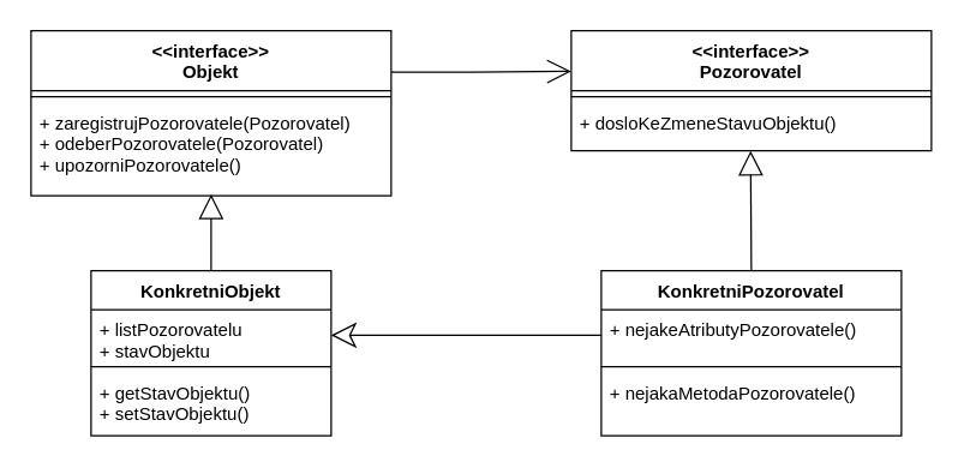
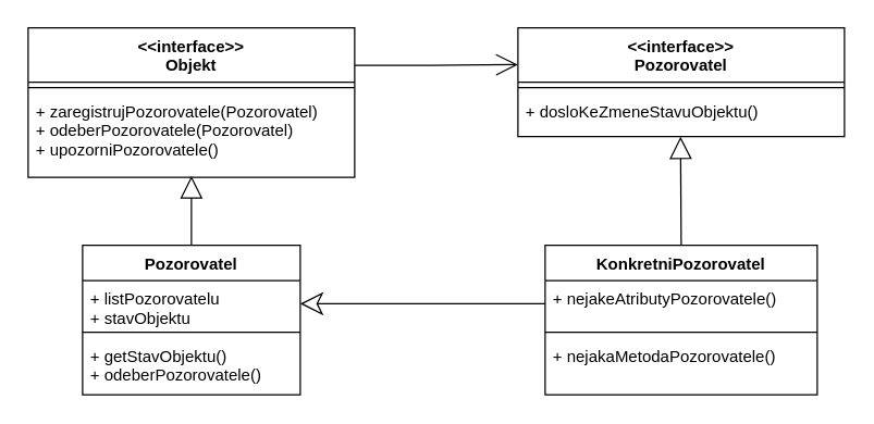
- <mxCell id="10" value="KonkretniObjekt" style="swimlane;fontStyle=1;align=center;verticalAlign=top;childLayout=stackLayout;horizontal=1;startSize=26;horizontalStack=0;resizeParent=1;resizeParentMax=0;resizeLast=0;collapsible=1;marginBottom=0;" vertex="1" parent="1"><mxGeometry x="60" y="180" width="160" height="110" as="geometry" /></mxCell>
+ <mxCell id="10" value="Pozorovatel" style="swimlane;fontStyle=1;align=center;verticalAlign=top;childLayout=stackLayout;horizontal=1;startSize=26;horizontalStack=0;resizeParent=1;resizeParentMax=0;resizeLast=0;collapsible=1;marginBottom=0;" vertex="1" parent="1"><mxGeometry x="60" y="180" width="160" height="110" as="geometry" /></mxCell>
- <mxCell id="13" value="+ getStavObjektu()&#10;+ setStavObjektu()" style="text;strokeColor=none;fillColor=none;align=left;verticalAlign=top;spacingLeft=4;spacingRight=4;overflow=hidden;rotatable=0;points=[[0,0.5],[1,0.5]];portConstraint=eastwest;" vertex="1" parent="10"><mxGeometry y="68" width="160" height="42" as="geometry" /></mxCell>
+ <mxCell id="13" value="+ getStavObjektu()&#10;+ odeberPozorovatele()" style="text;strokeColor=none;fillColor=none;align=left;verticalAlign=top;spacingLeft=4;spacingRight=4;overflow=hidden;rotatable=0;points=[[0,0.5],[1,0.5]];portConstraint=eastwest;" vertex="1" parent="10"><mxGeometry y="68" width="160" height="42" as="geometry" /></mxCell>
